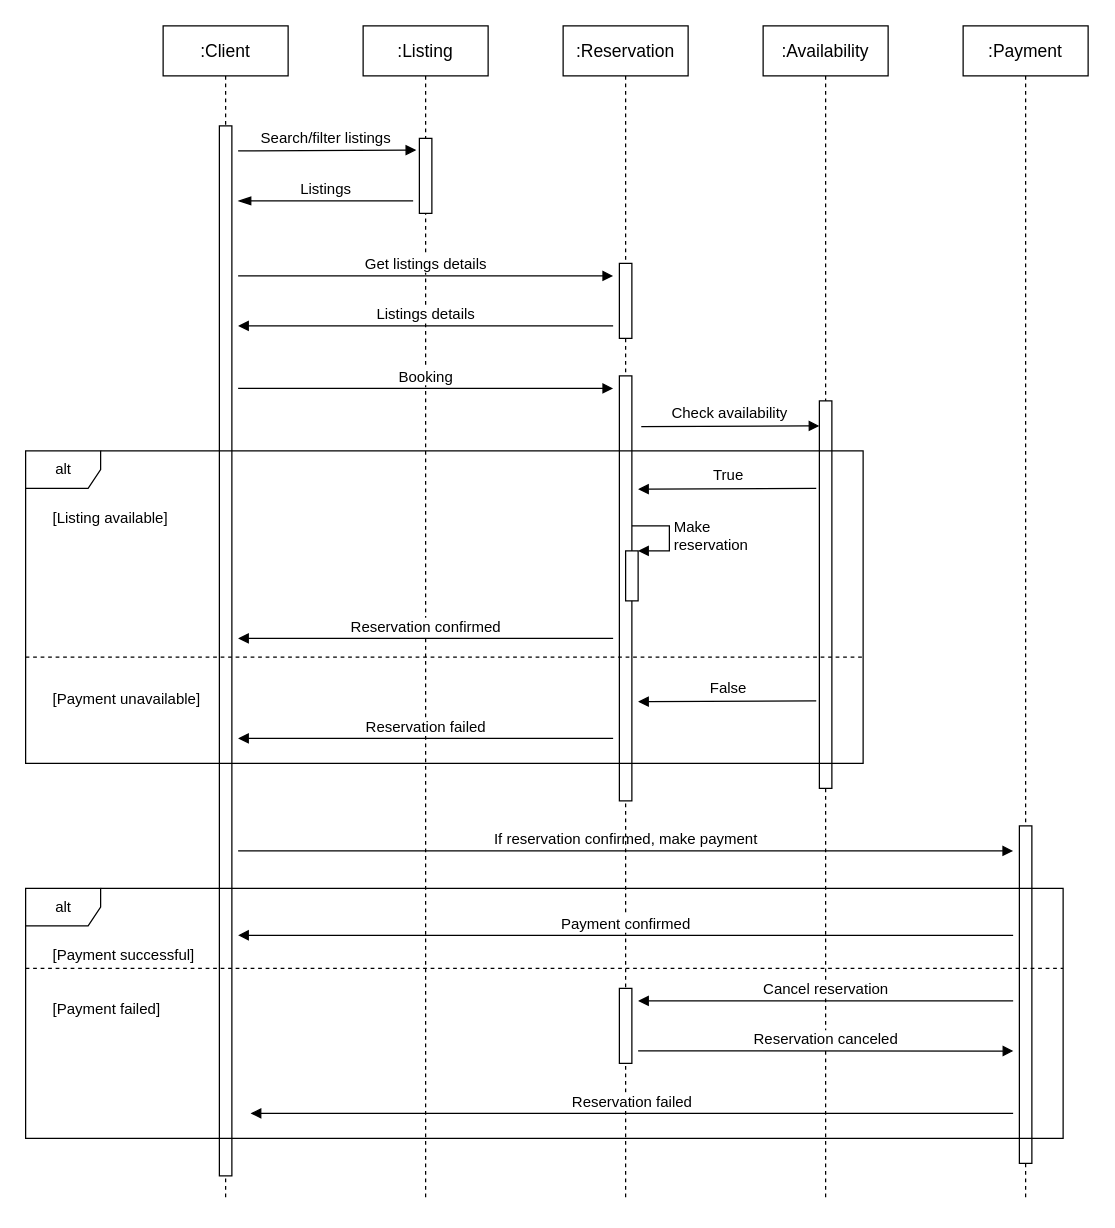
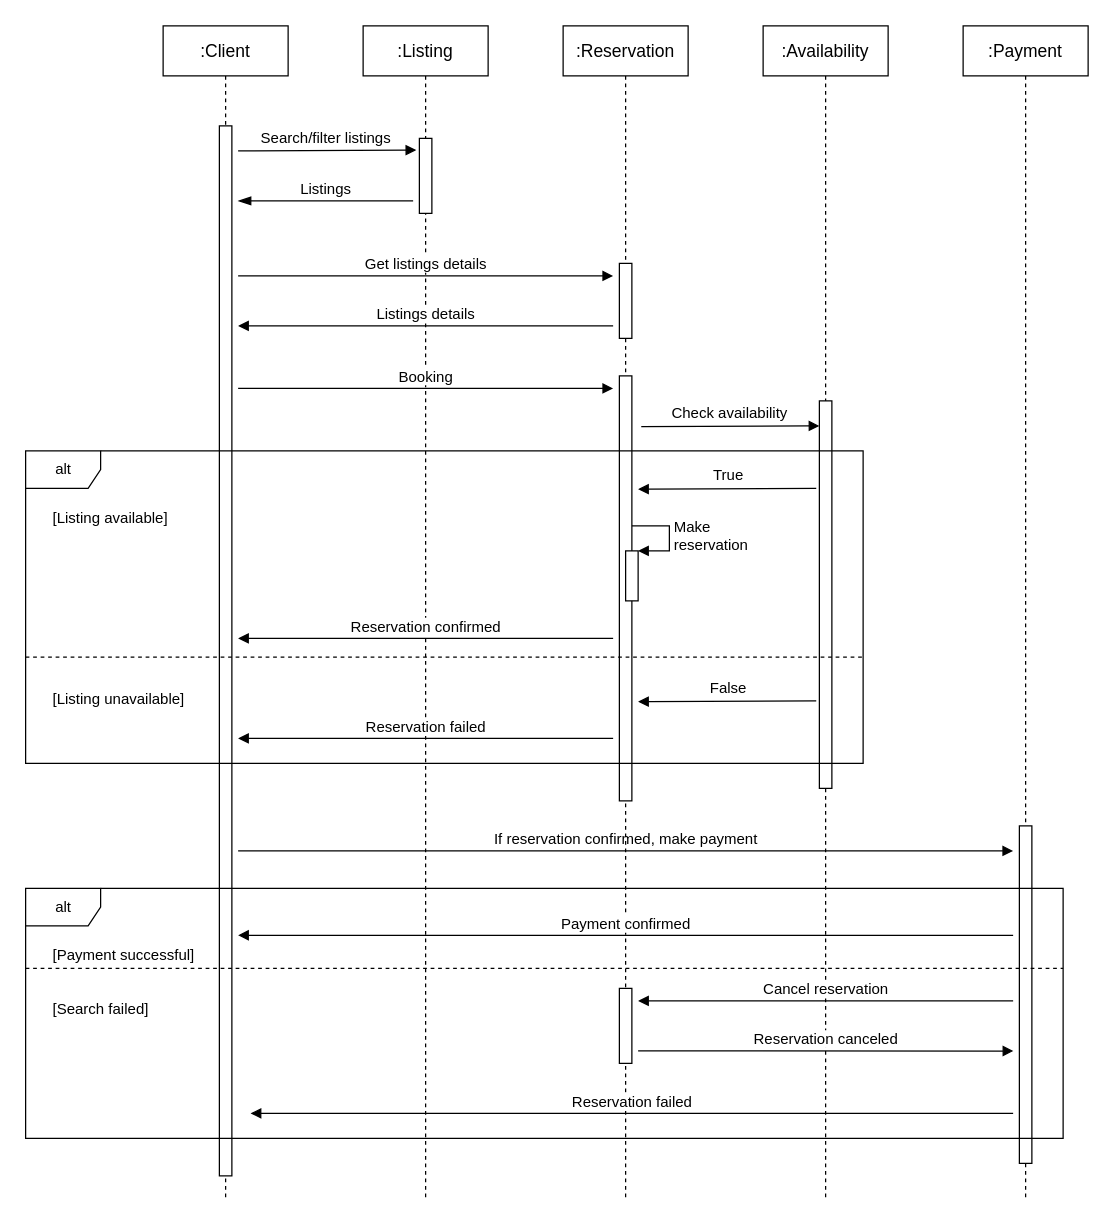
- <mxCell id="23" value="[Payment unavailable]" style="line;strokeWidth=1;dashed=1;labelPosition=center;verticalLabelPosition=bottom;align=left;verticalAlign=top;spacingLeft=20;spacingTop=15;fontSize=12;" vertex="1" parent="21"><mxGeometry y="160" width="670" height="10" as="geometry" /></mxCell>
+ <mxCell id="23" value="[Listing unavailable]" style="line;strokeWidth=1;dashed=1;labelPosition=center;verticalLabelPosition=bottom;align=left;verticalAlign=top;spacingLeft=20;spacingTop=15;fontSize=12;" vertex="1" parent="21"><mxGeometry y="160" width="670" height="10" as="geometry" /></mxCell>
- <mxCell id="32" value="[Payment failed]" style="line;strokeWidth=1;dashed=1;labelPosition=center;verticalLabelPosition=bottom;align=left;verticalAlign=top;spacingLeft=20;spacingTop=15;fontSize=12;" vertex="1" parent="30"><mxGeometry y="60" width="830" height="8" as="geometry" /></mxCell>
+ <mxCell id="32" value="[Search failed]" style="line;strokeWidth=1;dashed=1;labelPosition=center;verticalLabelPosition=bottom;align=left;verticalAlign=top;spacingLeft=20;spacingTop=15;fontSize=12;" vertex="1" parent="30"><mxGeometry y="60" width="830" height="8" as="geometry" /></mxCell>
